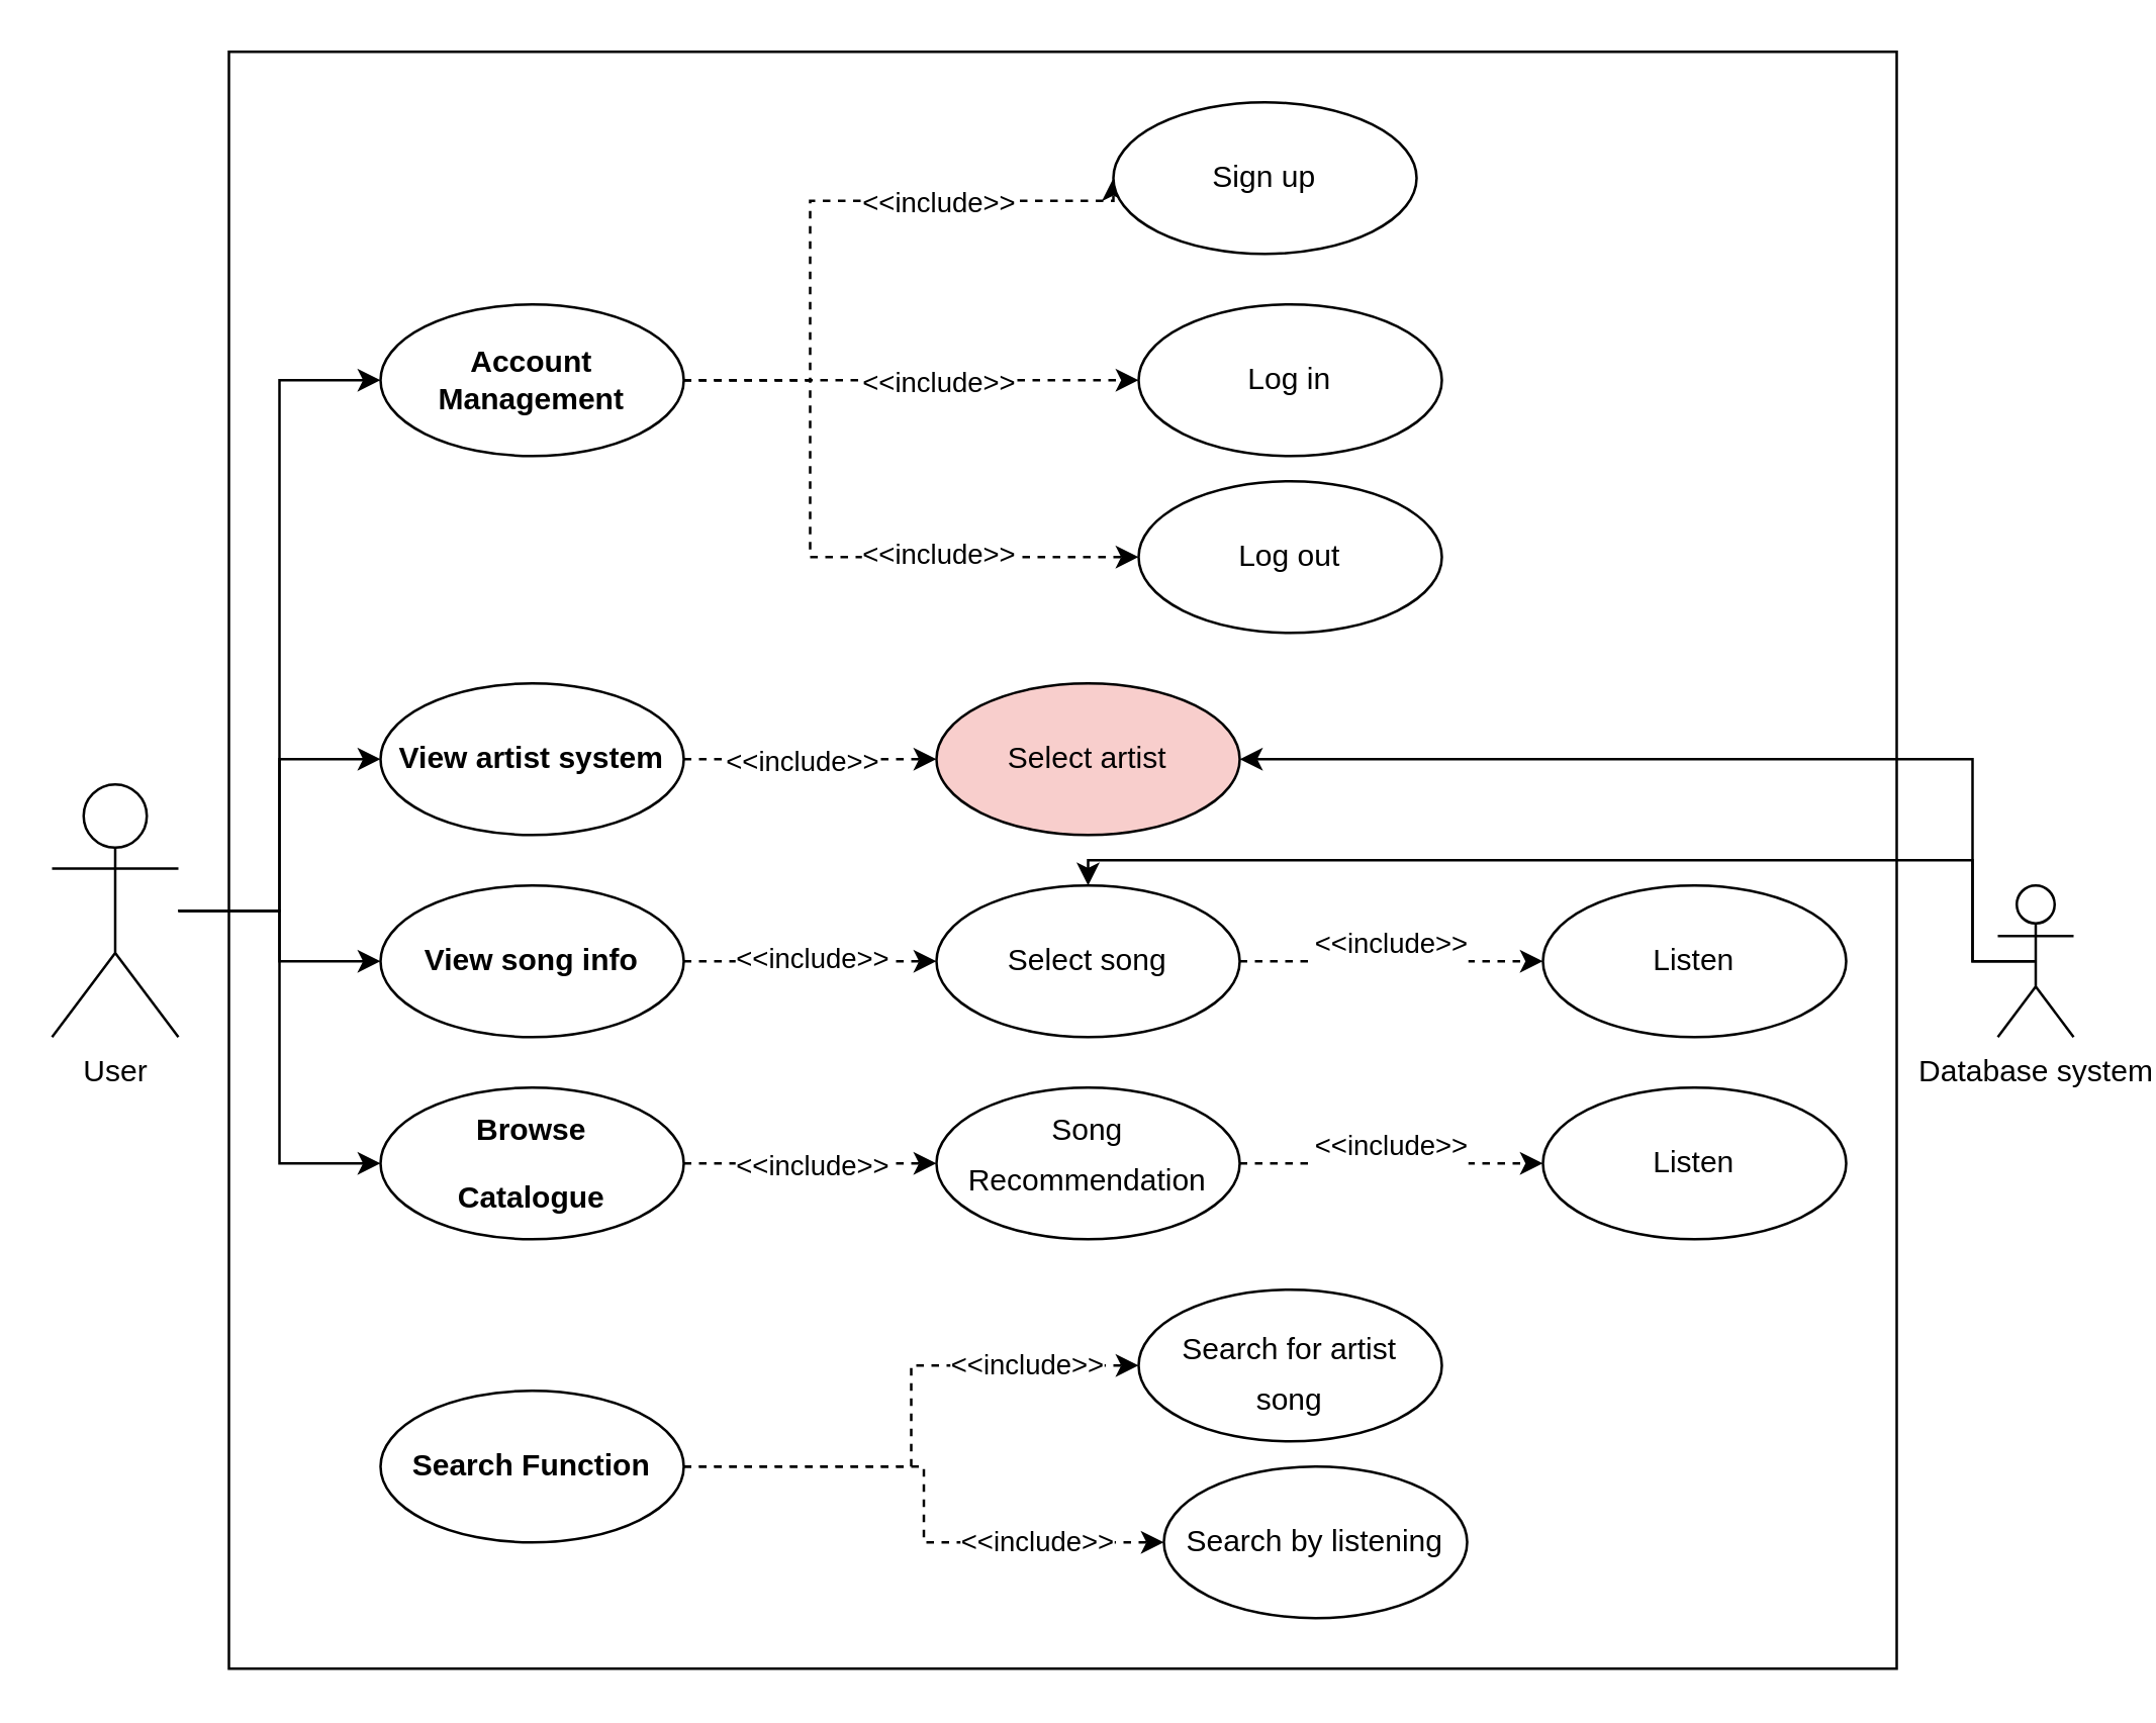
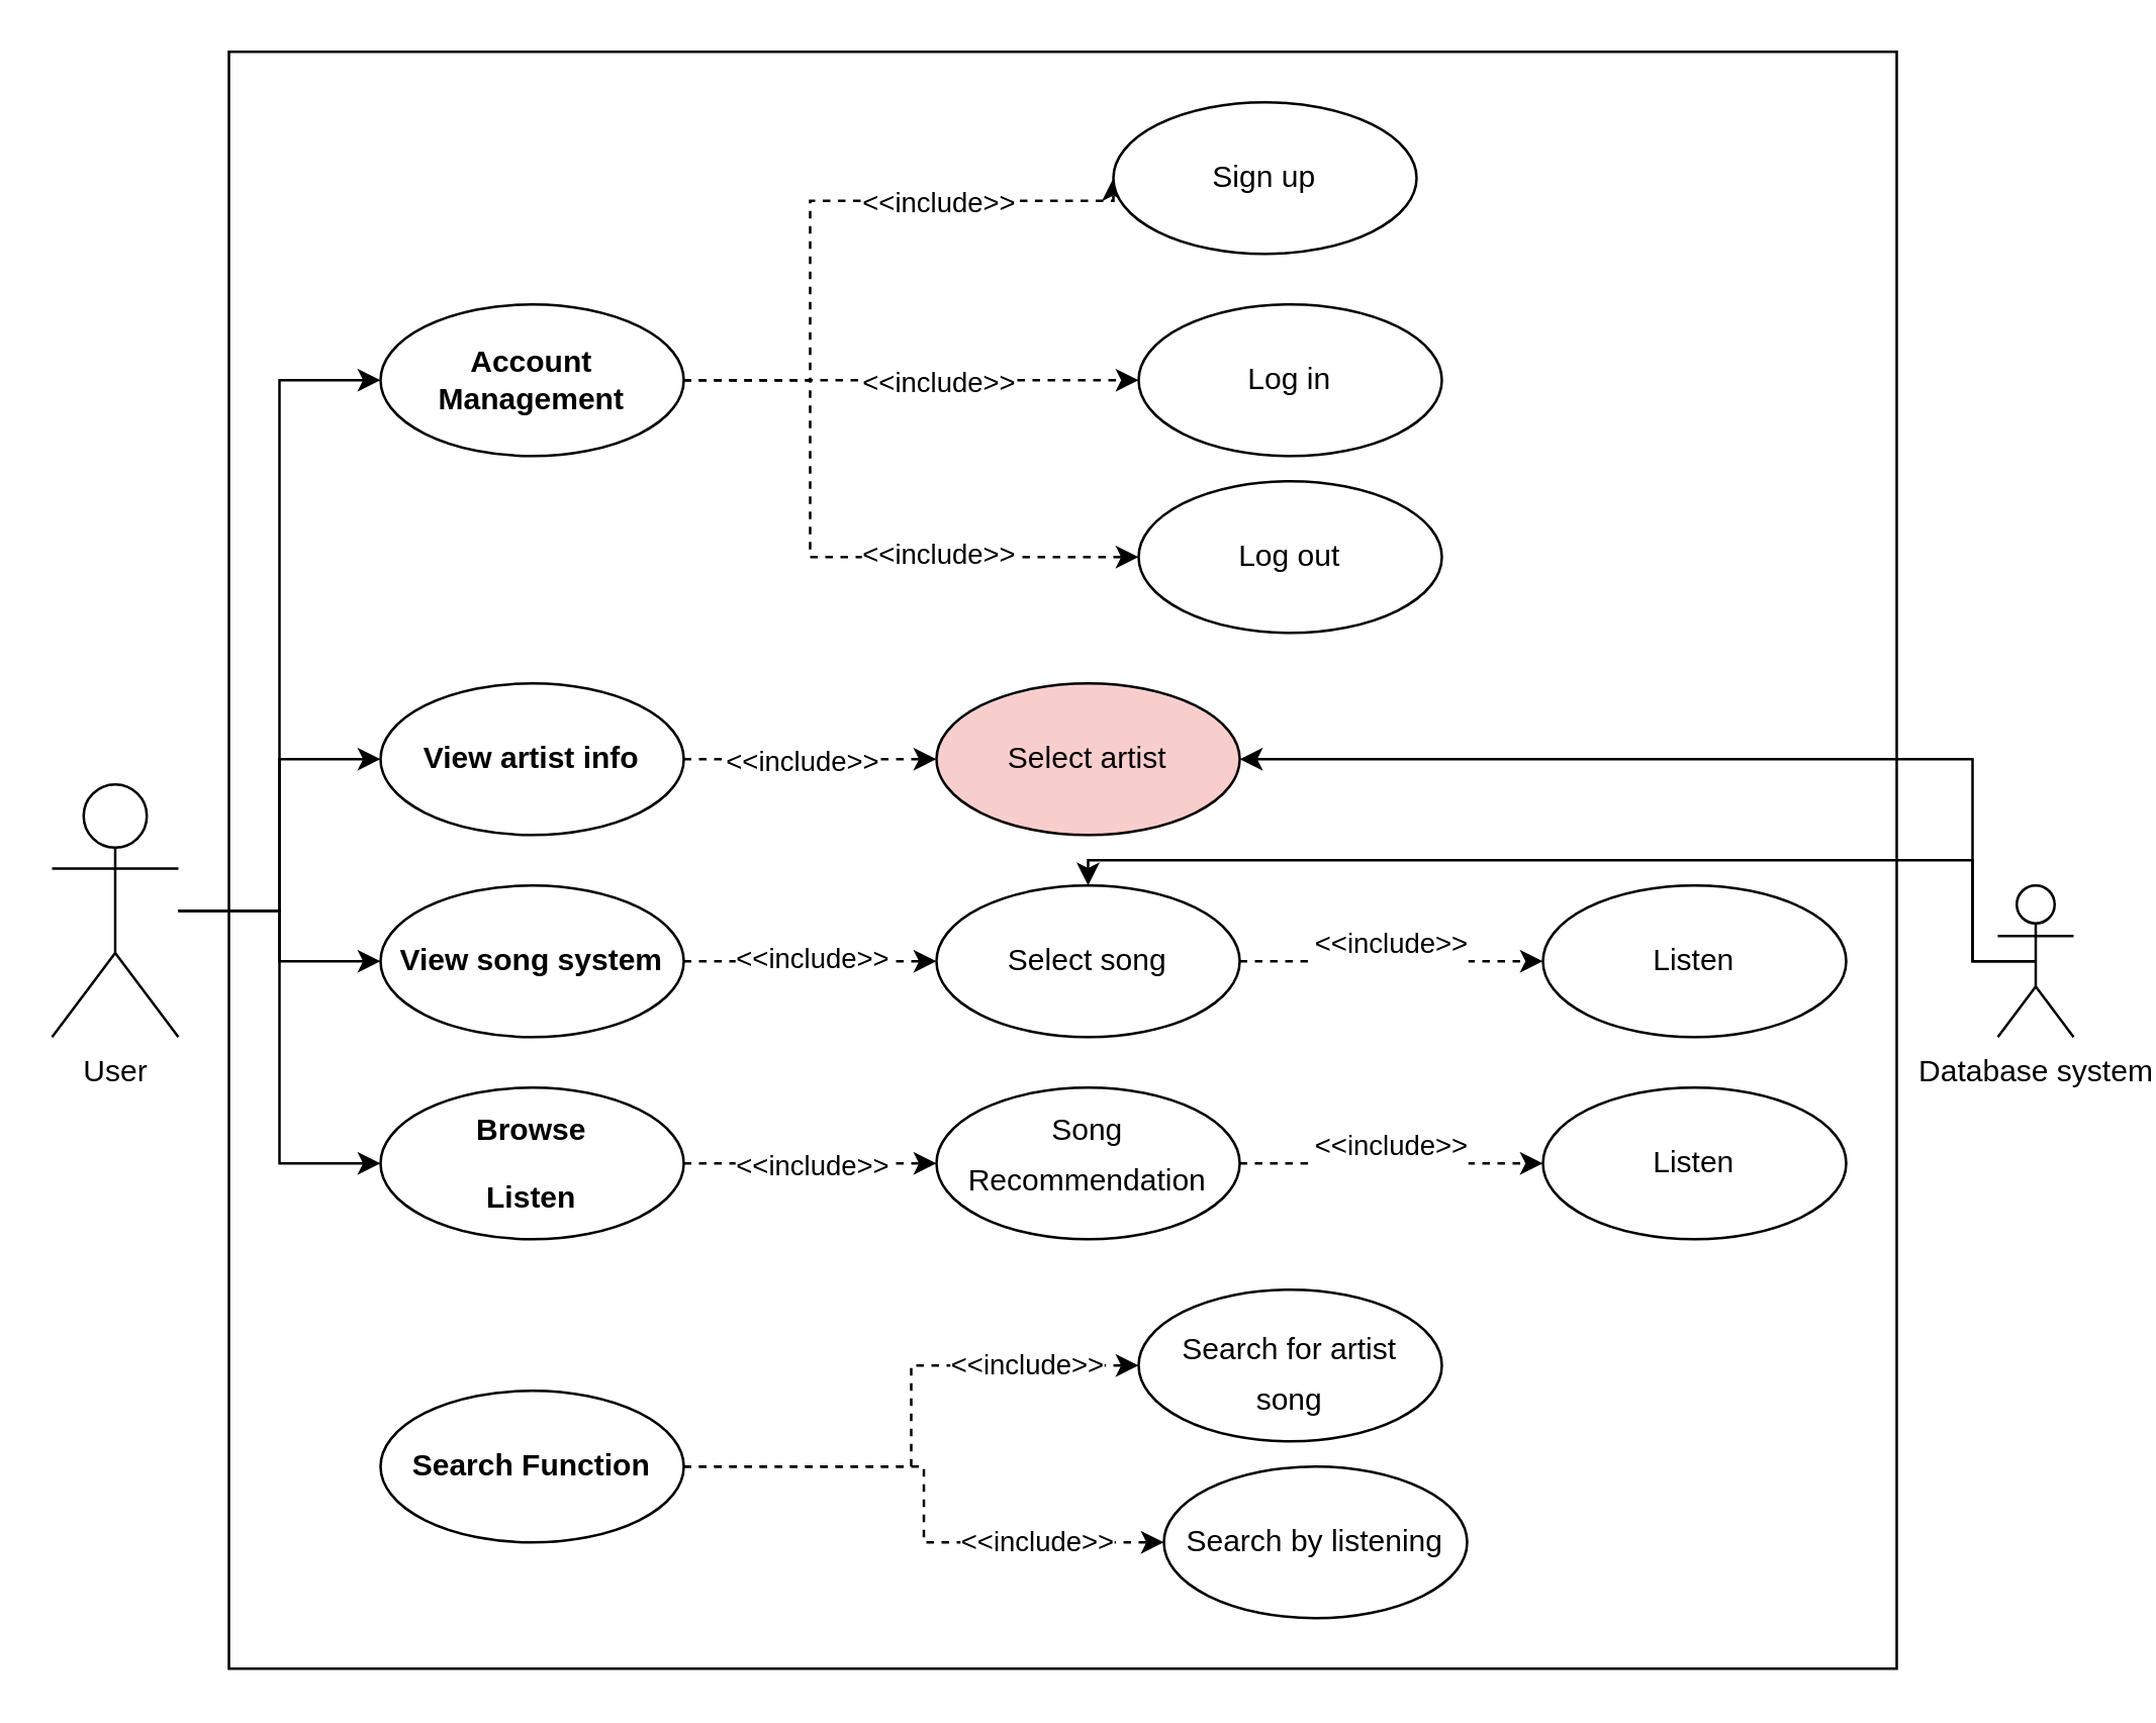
- <mxCell id="19" value="&lt;b&gt;View artist system&lt;/b&gt;" style="ellipse;whiteSpace=wrap;html=1;" vertex="1" parent="1"><mxGeometry x="150" y="270" width="120" height="60" as="geometry" /></mxCell>
+ <mxCell id="19" value="&lt;b&gt;View artist info&lt;/b&gt;" style="ellipse;whiteSpace=wrap;html=1;" vertex="1" parent="1"><mxGeometry x="150" y="270" width="120" height="60" as="geometry" /></mxCell>
- <mxCell id="22" value="&lt;b&gt;View song info&lt;/b&gt;" style="ellipse;whiteSpace=wrap;html=1;" vertex="1" parent="1"><mxGeometry x="150" y="350" width="120" height="60" as="geometry" /></mxCell>
+ <mxCell id="22" value="&lt;b&gt;View song system&lt;/b&gt;" style="ellipse;whiteSpace=wrap;html=1;" vertex="1" parent="1"><mxGeometry x="150" y="350" width="120" height="60" as="geometry" /></mxCell>
- <mxCell id="26" value="&lt;p dir=&quot;ltr&quot;&gt;&lt;span style=&quot;font-size: 9pt; font-family: Arial;&quot;&gt;&lt;strong&gt;Browse &lt;/strong&gt;&lt;/span&gt;&lt;/p&gt;&lt;p dir=&quot;ltr&quot;&gt;&lt;span style=&quot;font-size: 9pt; font-family: Arial;&quot;&gt;&lt;strong&gt;Catalogue&lt;/strong&gt;&lt;/span&gt;&lt;/p&gt;" style="ellipse;whiteSpace=wrap;html=1;" vertex="1" parent="1"><mxGeometry x="150" y="430" width="120" height="60" as="geometry" /></mxCell>
+ <mxCell id="26" value="&lt;p dir=&quot;ltr&quot;&gt;&lt;span style=&quot;font-size: 9pt; font-family: Arial;&quot;&gt;&lt;strong&gt;Browse &lt;/strong&gt;&lt;/span&gt;&lt;/p&gt;&lt;p dir=&quot;ltr&quot;&gt;&lt;span style=&quot;font-size: 9pt; font-family: Arial;&quot;&gt;&lt;strong&gt;Listen&lt;/strong&gt;&lt;/span&gt;&lt;/p&gt;" style="ellipse;whiteSpace=wrap;html=1;" vertex="1" parent="1"><mxGeometry x="150" y="430" width="120" height="60" as="geometry" /></mxCell>
